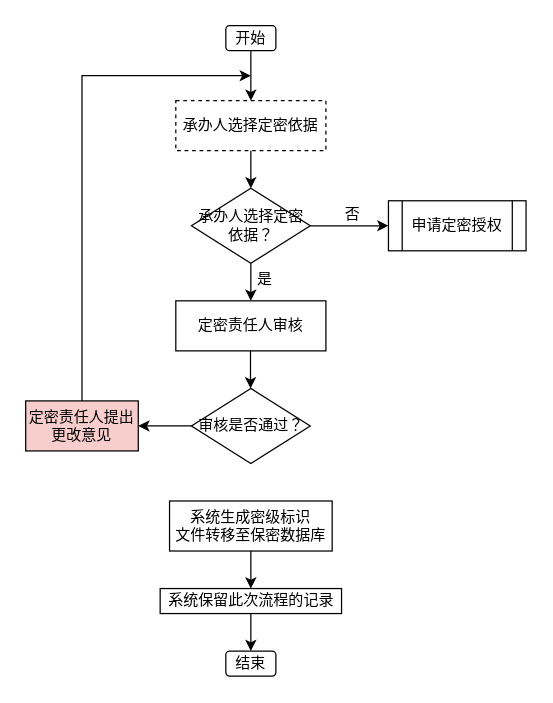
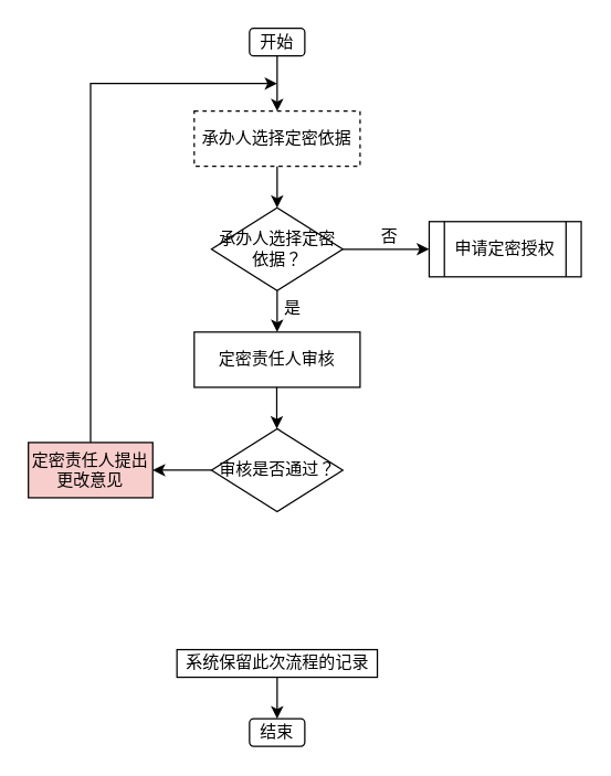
- <mxCell id="19" value="系统生成密级标识&lt;br&gt;文件转移至保密数据库" style="rounded=0;whiteSpace=wrap;html=1;fontSize=12;glass=0;strokeWidth=1;shadow=0;fontFamily=Noto Serif SC;fontSource=https%3A%2F%2Ffonts.googleapis.com%2Fcss%3Ffamily%3DNoto%2BSerif%2BSC;" vertex="1" parent="1"><mxGeometry x="135" y="400" width="130" height="40" as="geometry" /></mxCell>
- <mxCell id="18" style="edgeStyle=orthogonalEdgeStyle;rounded=0;orthogonalLoop=1;jettySize=auto;html=1;entryX=0.5;entryY=0;entryDx=0;entryDy=0;fontFamily=Noto Serif SC;fontSource=https%3A%2F%2Ffonts.googleapis.com%2Fcss%3Ffamily%3DNoto%2BSerif%2BSC;fontSize=12;" edge="1" parent="1" source="19" target="21"><mxGeometry relative="1" as="geometry" /></mxCell>
